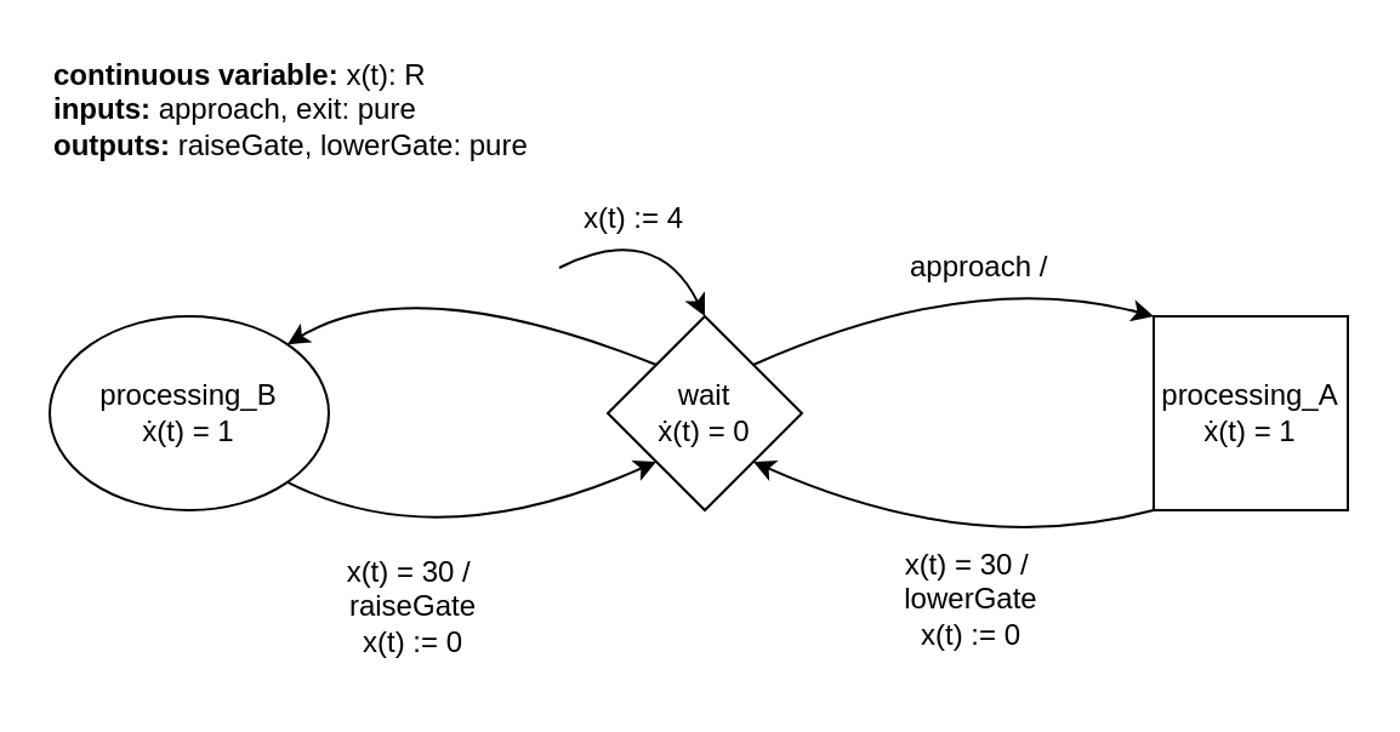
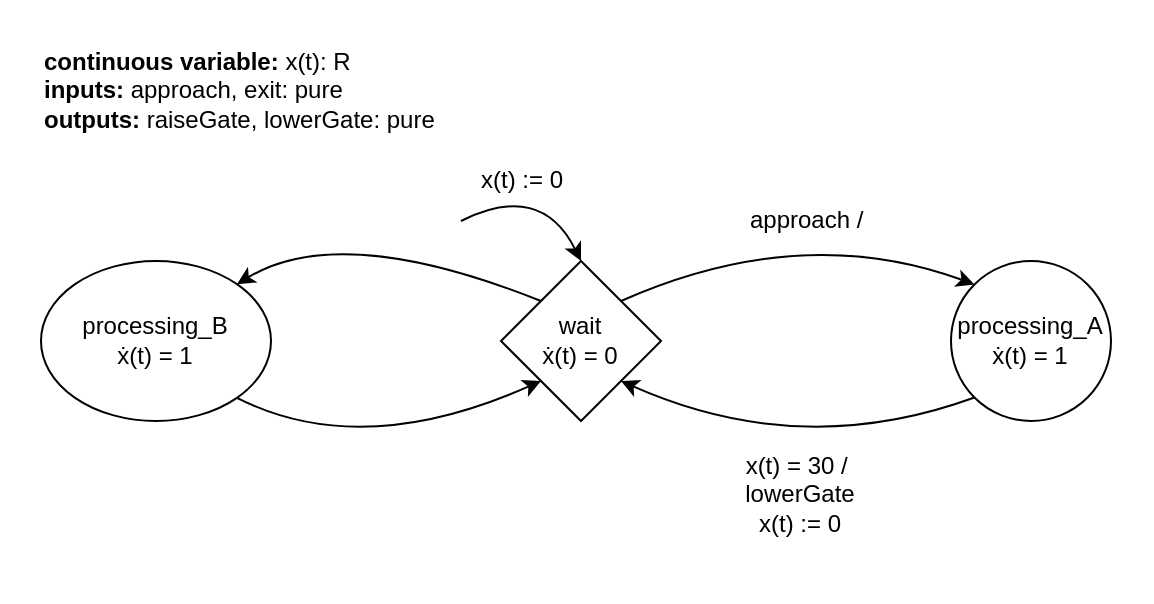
- <mxCell id="5" value="x(t) := 4" style="text;html=1;strokeColor=none;fillColor=none;align=center;verticalAlign=middle;whiteSpace=wrap;rounded=0;" parent="1" vertex="1"><mxGeometry x="236" y="80" width="50" height="20" as="geometry" /></mxCell>
+ <mxCell id="5" value="x(t) := 0" style="text;html=1;strokeColor=none;fillColor=none;align=center;verticalAlign=middle;whiteSpace=wrap;rounded=0;" parent="1" vertex="1"><mxGeometry x="236" y="80" width="50" height="20" as="geometry" /></mxCell>
- <mxCell id="2" value="processing_A&lt;br&gt;ẋ(t) = 1" style="whiteSpace=wrap;html=1;aspect=fixed;rounded=0;" parent="1" vertex="1"><mxGeometry x="475" y="130" width="80" height="80" as="geometry" /></mxCell>
+ <mxCell id="2" value="processing_A&lt;br&gt;ẋ(t) = 1" style="ellipse;whiteSpace=wrap;html=1;aspect=fixed;" parent="1" vertex="1"><mxGeometry x="475" y="130" width="80" height="80" as="geometry" /></mxCell>
- <mxCell id="9" value="x(t) = 30 /&amp;nbsp;&lt;br&gt;raiseGate&lt;br&gt;x(t) := 0" style="text;html=1;strokeColor=none;fillColor=none;align=center;verticalAlign=middle;whiteSpace=wrap;rounded=0;" parent="1" vertex="1"><mxGeometry x="140" y="220" width="60" height="60" as="geometry" /></mxCell>
